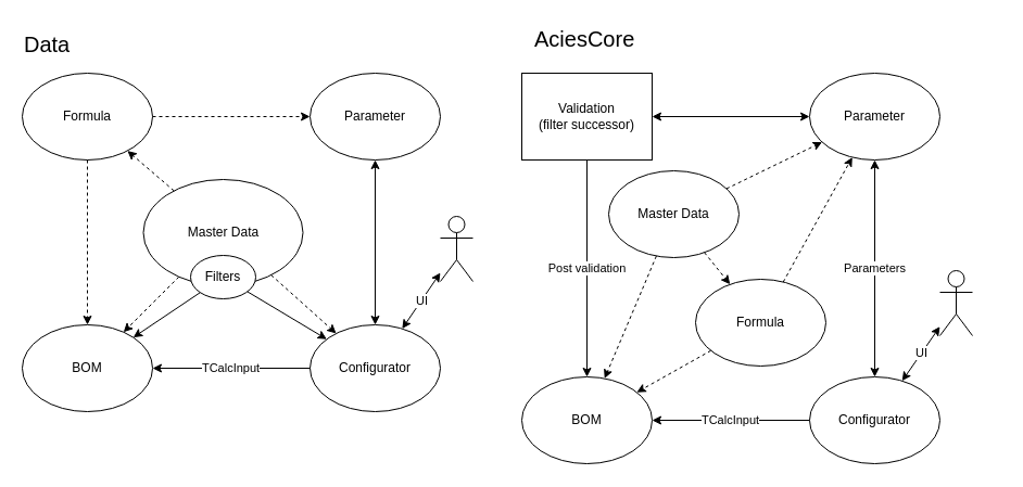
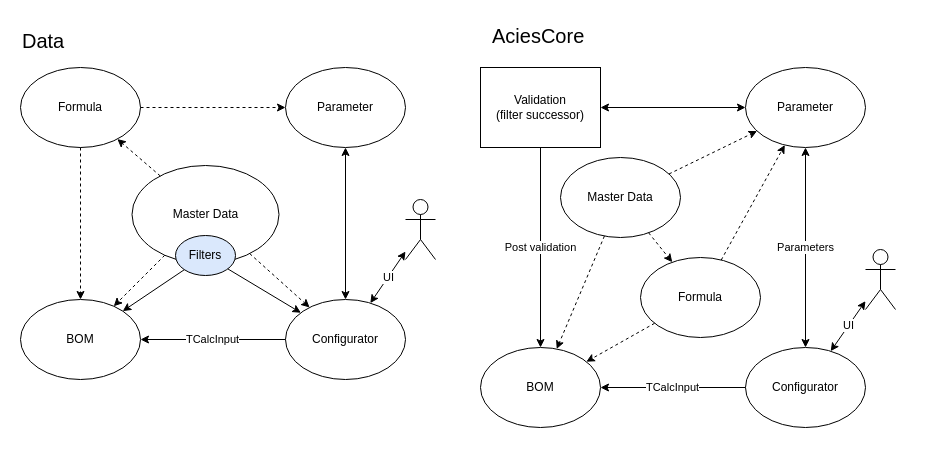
- <mxCell id="7" value="Filters" style="ellipse;whiteSpace=wrap;html=1;" vertex="1" parent="1"><mxGeometry x="175" y="235" width="60" height="40" as="geometry" /></mxCell>
+ <mxCell id="7" value="Filters" style="ellipse;whiteSpace=wrap;html=1;fillColor=#dae8fc;" vertex="1" parent="1"><mxGeometry x="175" y="235" width="60" height="40" as="geometry" /></mxCell>
